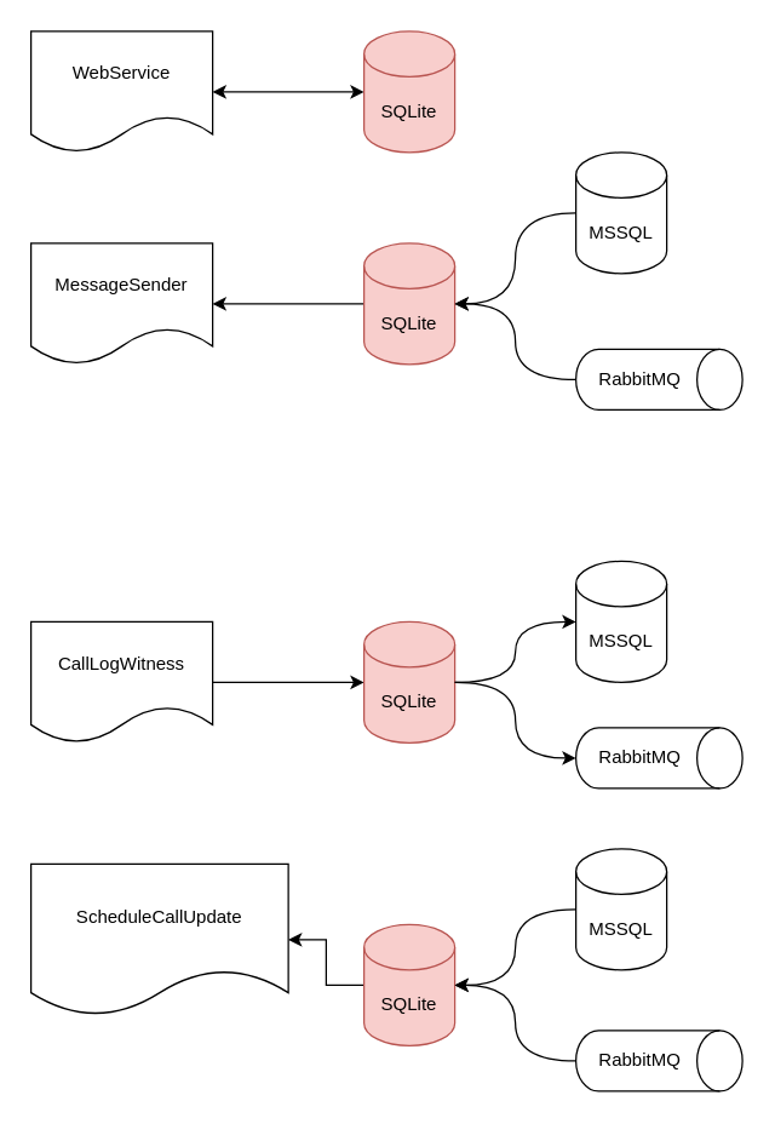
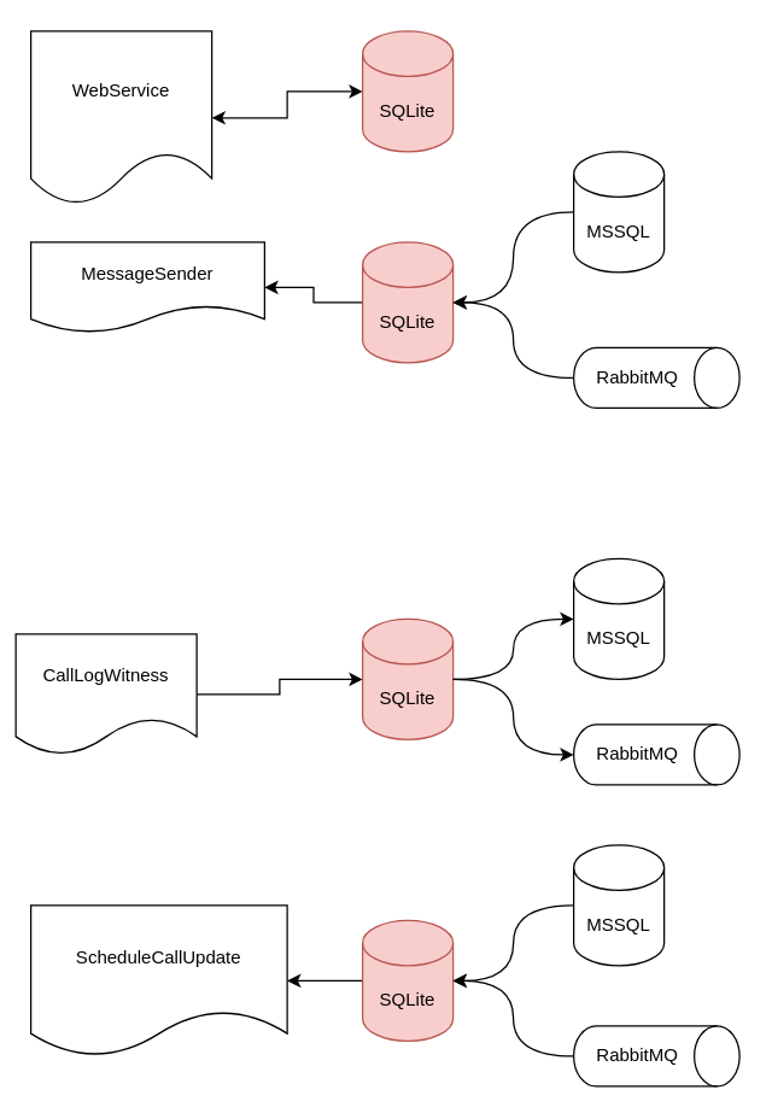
- <mxCell id="3" value="WebService" style="shape=document;whiteSpace=wrap;html=1;boundedLbl=1;" vertex="1" parent="1"><mxGeometry x="20" y="20" width="120" height="80" as="geometry" /></mxCell>
+ <mxCell id="3" value="WebService" style="shape=document;whiteSpace=wrap;html=1;boundedLbl=1;" vertex="1" parent="1"><mxGeometry x="20" y="20" width="120" height="115" as="geometry" /></mxCell>
- <mxCell id="4" value="MessageSender" style="shape=document;whiteSpace=wrap;html=1;boundedLbl=1;" vertex="1" parent="1"><mxGeometry x="20" y="160" width="120" height="80" as="geometry" /></mxCell>
+ <mxCell id="4" value="MessageSender" style="shape=document;whiteSpace=wrap;html=1;boundedLbl=1;" vertex="1" parent="1"><mxGeometry x="20" y="160" width="155" height="60" as="geometry" /></mxCell>
- <mxCell id="6" value="CallLogWitness" style="shape=document;whiteSpace=wrap;html=1;boundedLbl=1;" vertex="1" parent="1"><mxGeometry x="20" y="410" width="120" height="80" as="geometry" /></mxCell>
+ <mxCell id="6" value="CallLogWitness" style="shape=document;whiteSpace=wrap;html=1;boundedLbl=1;" vertex="1" parent="1"><mxGeometry x="10" y="420" width="120" height="80" as="geometry" /></mxCell>
- <mxCell id="12" value="ScheduleCallUpdate" style="shape=document;whiteSpace=wrap;html=1;boundedLbl=1;" vertex="1" parent="1"><mxGeometry x="20" y="570" width="170" height="100" as="geometry" /></mxCell>
+ <mxCell id="12" value="ScheduleCallUpdate" style="shape=document;whiteSpace=wrap;html=1;boundedLbl=1;" vertex="1" parent="1"><mxGeometry x="20" y="600" width="170" height="100" as="geometry" /></mxCell>
